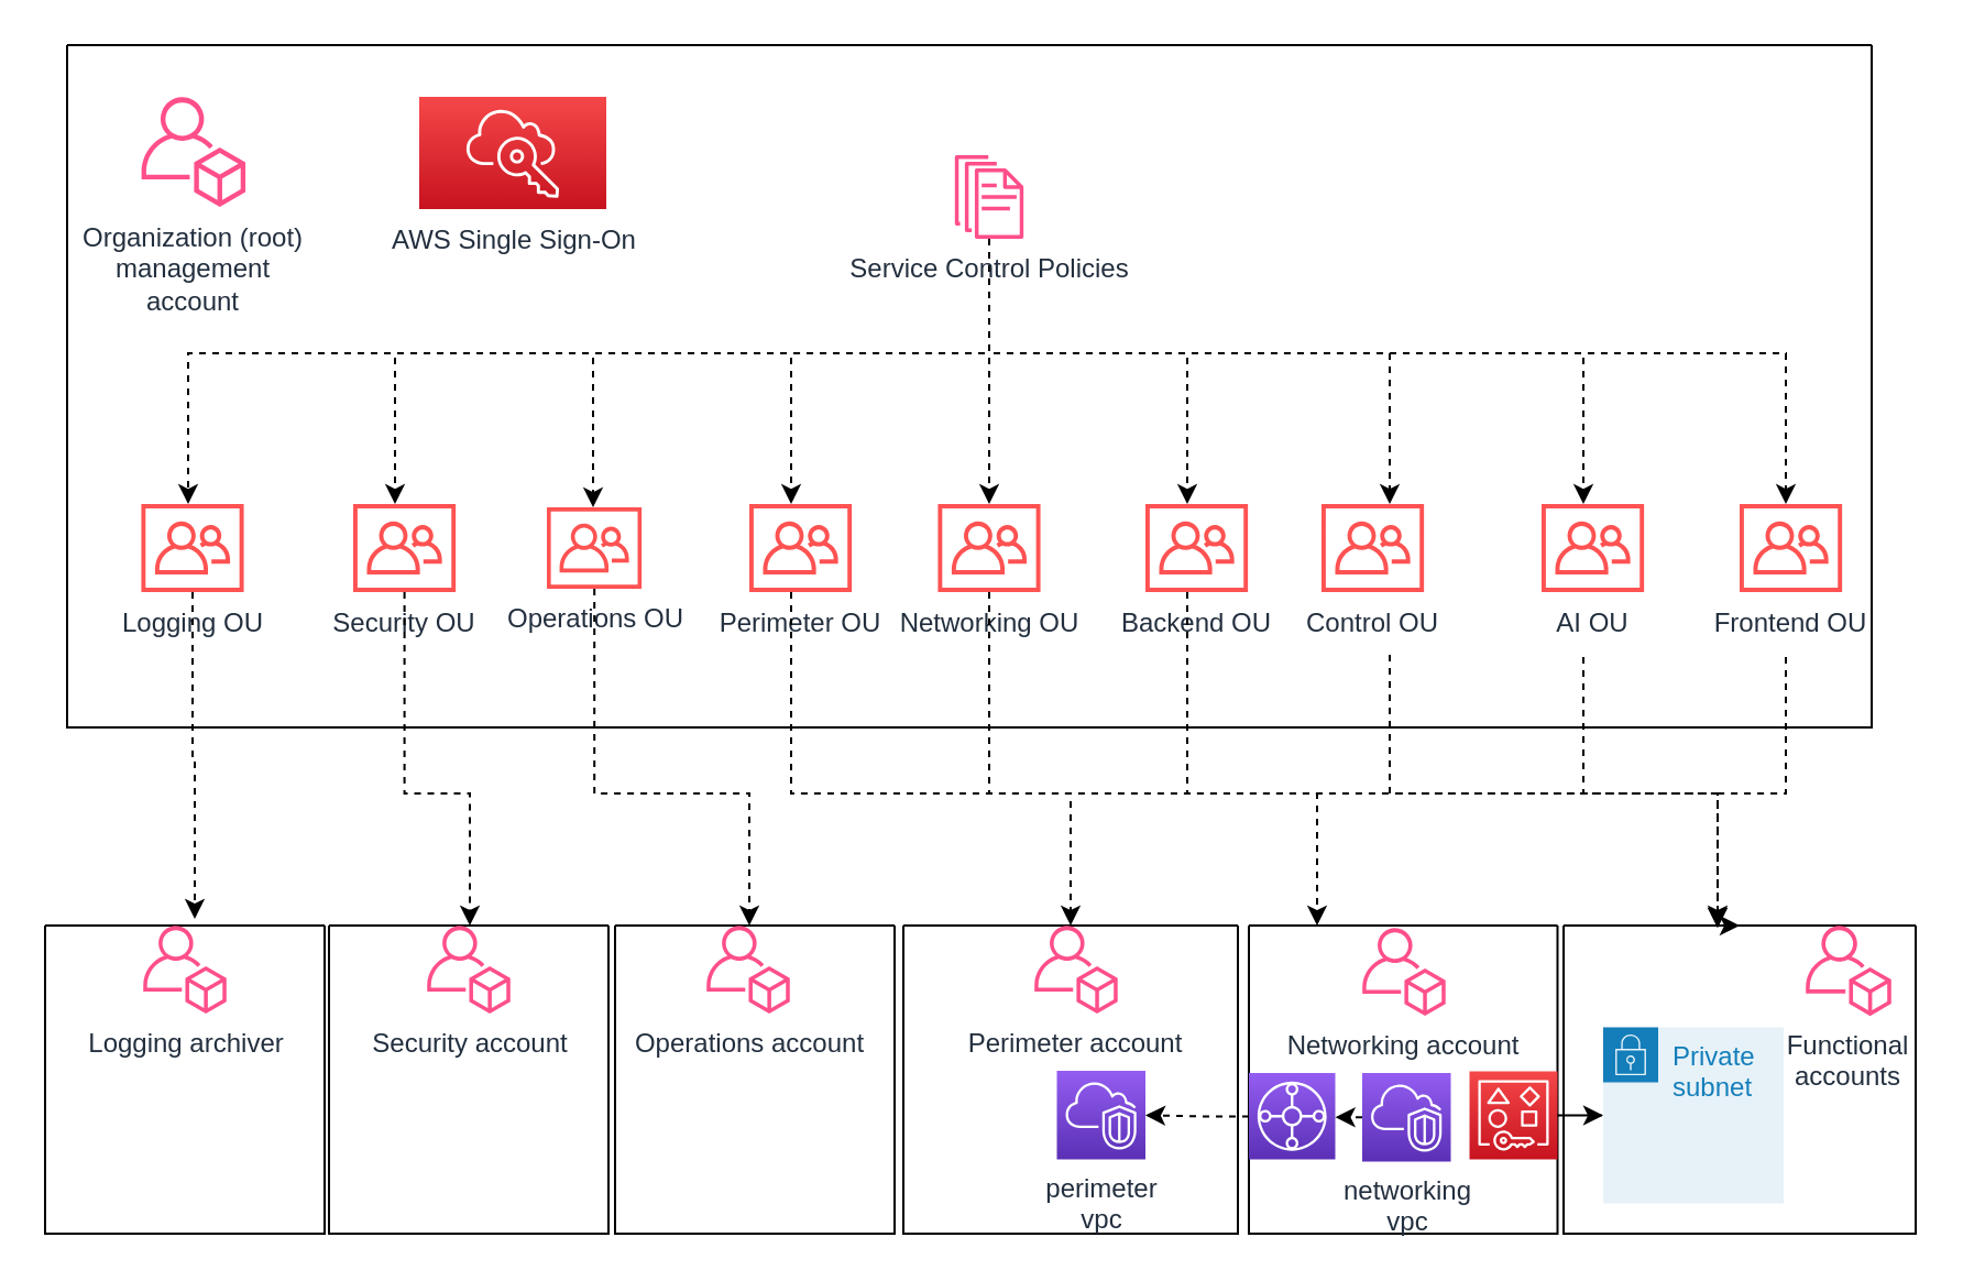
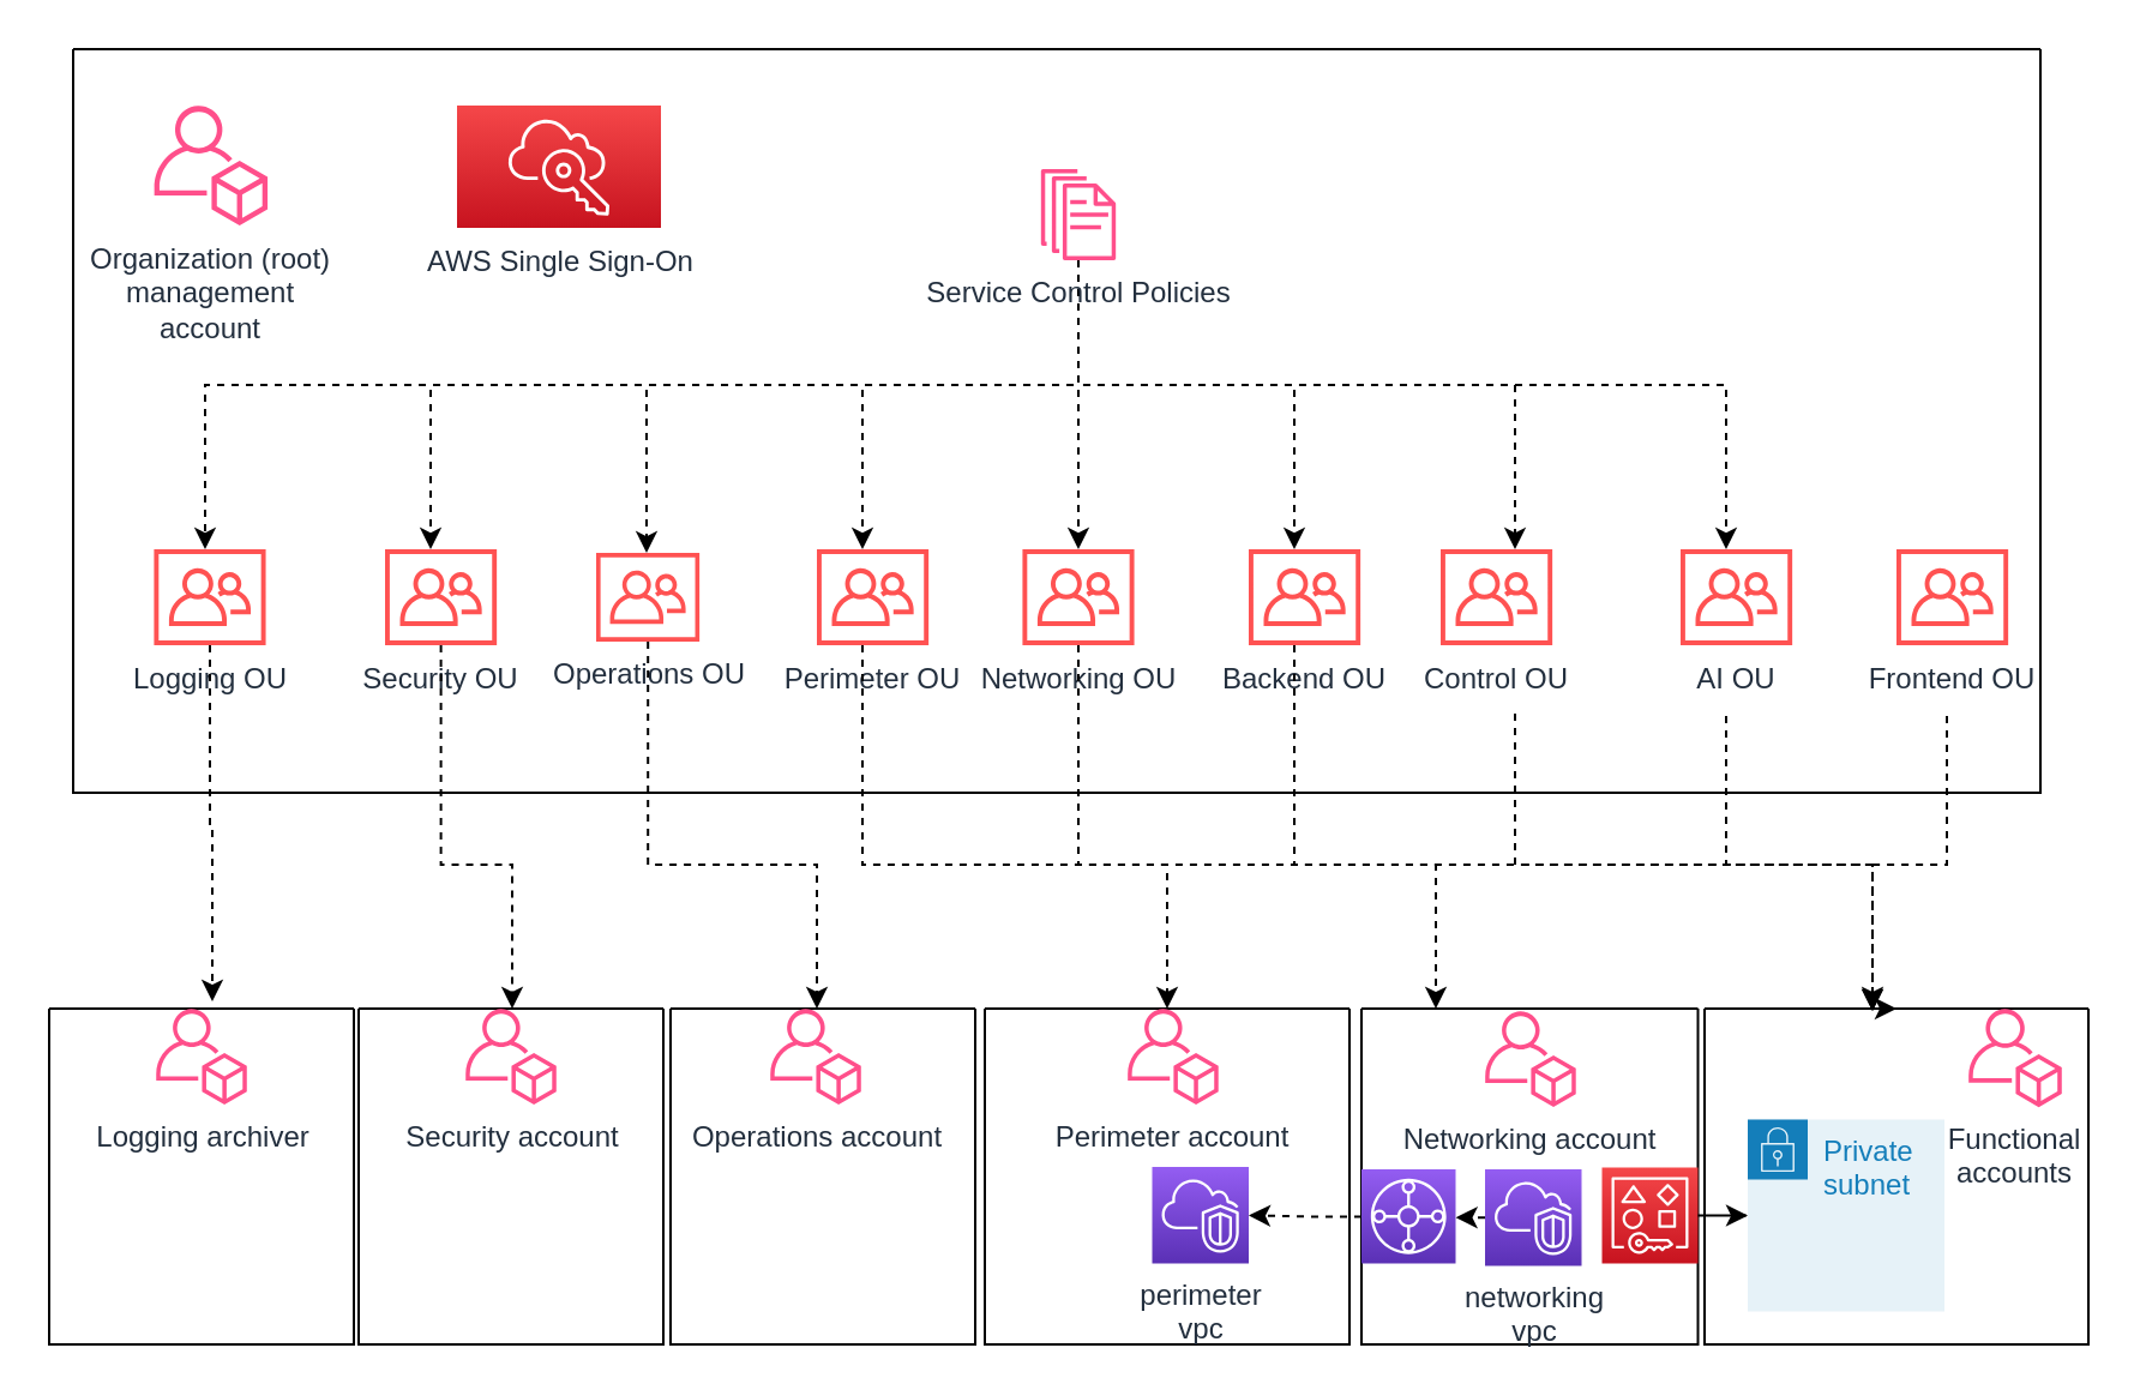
- <mxCell id="21" style="edgeStyle=orthogonalEdgeStyle;rounded=0;orthogonalLoop=1;jettySize=auto;html=1;dashed=1;strokeColor=default;labelBackgroundColor=default;fontColor=default;" parent="2" source="23" target="10" edge="1"><mxGeometry relative="1" as="geometry"><Array as="points"><mxPoint x="419" y="140" /><mxPoint x="781" y="140" /></Array></mxGeometry></mxCell>
